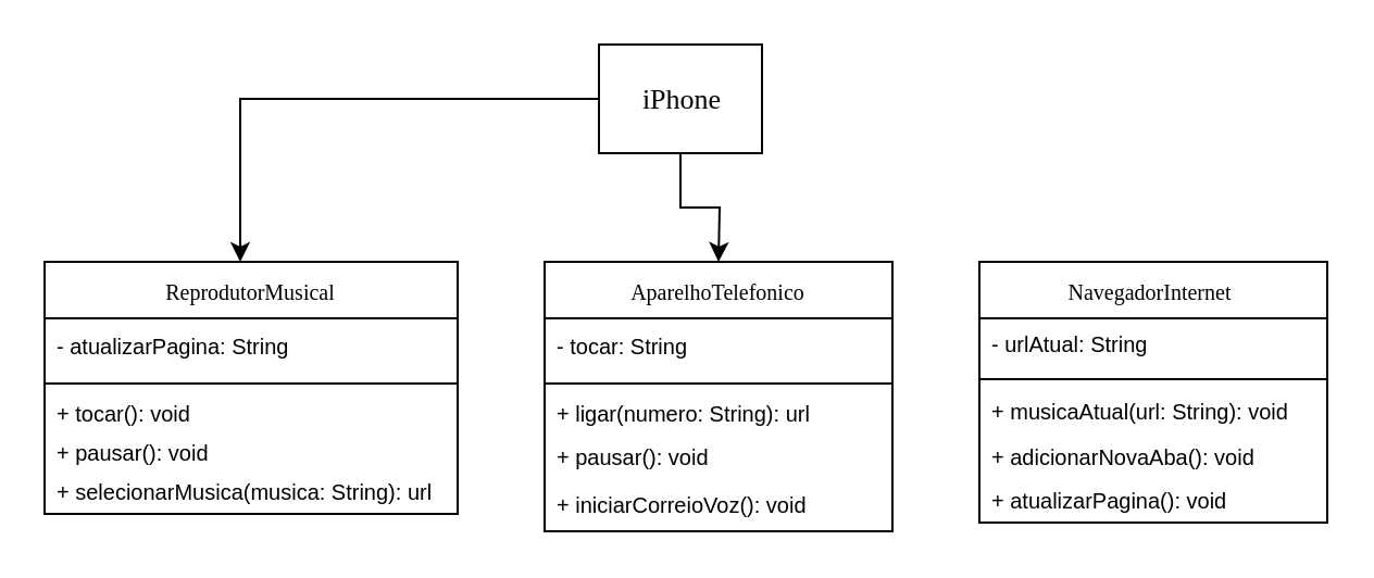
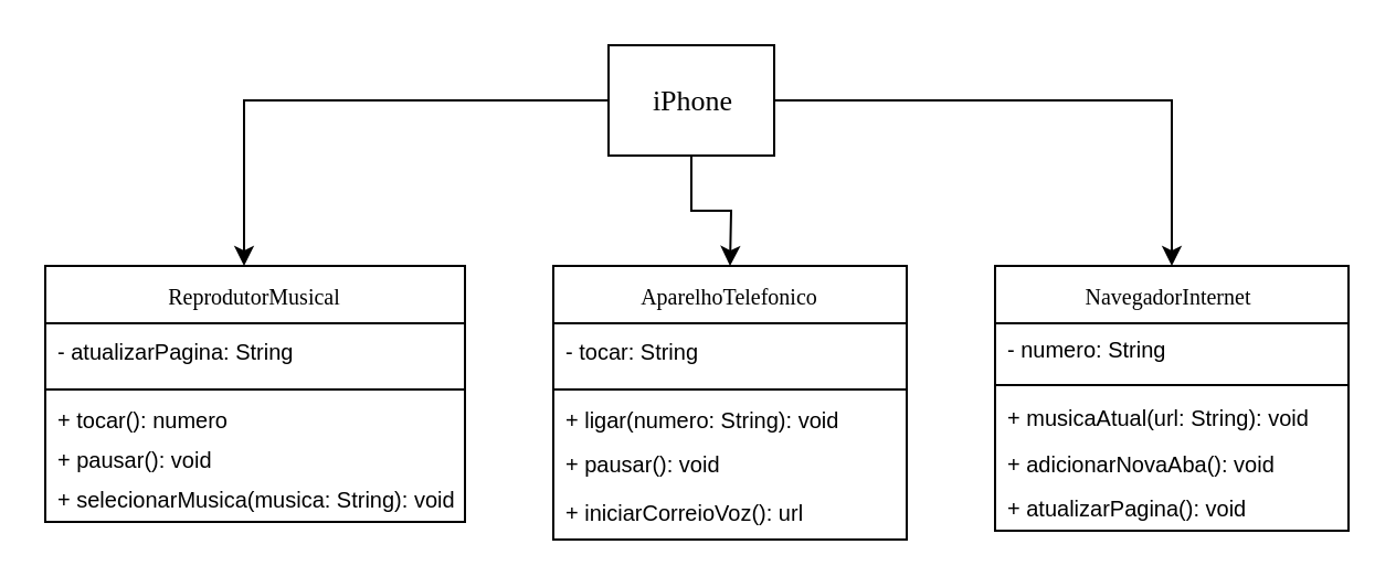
+ <mxCell id="2" style="edgeStyle=orthogonalEdgeStyle;rounded=0;orthogonalLoop=1;jettySize=auto;html=1;exitX=1;exitY=0.5;exitDx=0;exitDy=0;entryX=0.5;entryY=0;entryDx=0;entryDy=0;" edge="1" parent="1" source="5" target="18"><mxGeometry relative="1" as="geometry"><mxPoint x="570" y="120" as="targetPoint" /><Array as="points"><mxPoint x="530" y="45" /></Array></mxGeometry></mxCell>
- <mxCell id="19" value="- urlAtual: String  " style="text;strokeColor=none;fillColor=none;align=left;verticalAlign=middle;spacingLeft=4;spacingRight=4;overflow=hidden;rotatable=0;points=[[0,0.5],[1,0.5]];portConstraint=eastwest;whiteSpace=wrap;html=1;fontSize=10;" vertex="1" parent="18"><mxGeometry y="26" width="160" height="24" as="geometry" /></mxCell>
+ <mxCell id="19" value="- numero: String  " style="text;strokeColor=none;fillColor=none;align=left;verticalAlign=middle;spacingLeft=4;spacingRight=4;overflow=hidden;rotatable=0;points=[[0,0.5],[1,0.5]];portConstraint=eastwest;whiteSpace=wrap;html=1;fontSize=10;" vertex="1" parent="18"><mxGeometry y="26" width="160" height="24" as="geometry" /></mxCell>
- <mxCell id="9" value="+ tocar(): void  " style="text;strokeColor=none;fillColor=none;align=left;verticalAlign=middle;spacingLeft=4;spacingRight=4;overflow=hidden;rotatable=0;points=[[0,0.5],[1,0.5]];portConstraint=eastwest;whiteSpace=wrap;html=1;fontSize=10;" vertex="1" parent="6"><mxGeometry y="60" width="190" height="20" as="geometry" /></mxCell>
+ <mxCell id="9" value="+ tocar(): numero  " style="text;strokeColor=none;fillColor=none;align=left;verticalAlign=middle;spacingLeft=4;spacingRight=4;overflow=hidden;rotatable=0;points=[[0,0.5],[1,0.5]];portConstraint=eastwest;whiteSpace=wrap;html=1;fontSize=10;" vertex="1" parent="6"><mxGeometry y="60" width="190" height="20" as="geometry" /></mxCell>
- <mxCell id="15" value="+ ligar(numero: String): url   " style="text;strokeColor=none;fillColor=none;align=left;verticalAlign=middle;spacingLeft=4;spacingRight=4;overflow=hidden;rotatable=0;points=[[0,0.5],[1,0.5]];portConstraint=eastwest;whiteSpace=wrap;html=1;fontSize=10;horizontal=1;" vertex="1" parent="12"><mxGeometry y="60" width="160" height="20" as="geometry" /></mxCell>
+ <mxCell id="15" value="+ ligar(numero: String): void   " style="text;strokeColor=none;fillColor=none;align=left;verticalAlign=middle;spacingLeft=4;spacingRight=4;overflow=hidden;rotatable=0;points=[[0,0.5],[1,0.5]];portConstraint=eastwest;whiteSpace=wrap;html=1;fontSize=10;horizontal=1;" vertex="1" parent="12"><mxGeometry y="60" width="160" height="20" as="geometry" /></mxCell>
- <mxCell id="11" value="+ selecionarMusica(musica: String): url  " style="text;strokeColor=none;fillColor=none;align=left;verticalAlign=middle;spacingLeft=4;spacingRight=4;overflow=hidden;rotatable=0;points=[[0,0.5],[1,0.5]];portConstraint=eastwest;whiteSpace=wrap;html=1;fontSize=10;" vertex="1" parent="6"><mxGeometry y="96" width="190" height="20" as="geometry" /></mxCell>
+ <mxCell id="11" value="+ selecionarMusica(musica: String): void  " style="text;strokeColor=none;fillColor=none;align=left;verticalAlign=middle;spacingLeft=4;spacingRight=4;overflow=hidden;rotatable=0;points=[[0,0.5],[1,0.5]];portConstraint=eastwest;whiteSpace=wrap;html=1;fontSize=10;" vertex="1" parent="6"><mxGeometry y="96" width="190" height="20" as="geometry" /></mxCell>
- <mxCell id="17" value="+ iniciarCorreioVoz(): void  " style="text;strokeColor=none;fillColor=none;align=left;verticalAlign=middle;spacingLeft=4;spacingRight=4;overflow=hidden;rotatable=0;points=[[0,0.5],[1,0.5]];portConstraint=eastwest;whiteSpace=wrap;html=1;fontSize=10;fontFamily=Helvetica;" vertex="1" parent="12"><mxGeometry y="100" width="160" height="24" as="geometry" /></mxCell>
+ <mxCell id="17" value="+ iniciarCorreioVoz(): url  " style="text;strokeColor=none;fillColor=none;align=left;verticalAlign=middle;spacingLeft=4;spacingRight=4;overflow=hidden;rotatable=0;points=[[0,0.5],[1,0.5]];portConstraint=eastwest;whiteSpace=wrap;html=1;fontSize=10;fontFamily=Helvetica;" vertex="1" parent="12"><mxGeometry y="100" width="160" height="24" as="geometry" /></mxCell>
